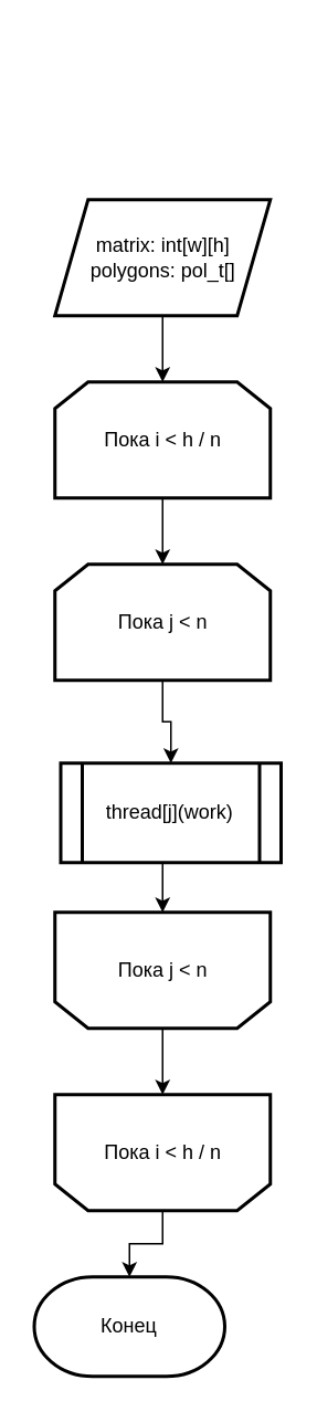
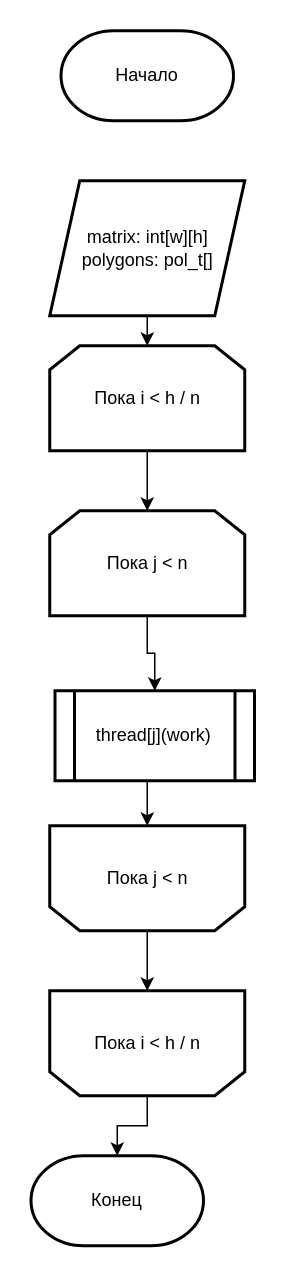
+ <mxCell id="2" value="Начало" style="strokeWidth=2;html=1;shape=mxgraph.flowchart.terminator;whiteSpace=wrap;" vertex="1" parent="1"><mxGeometry x="40" y="20" width="115" height="60" as="geometry" /></mxCell>
- <mxCell id="4" value="matrix: int[w][h]&lt;br&gt;polygons: pol_t[]" style="shape=parallelogram;perimeter=parallelogramPerimeter;whiteSpace=wrap;html=1;fixedSize=1;strokeWidth=2;" vertex="1" parent="1"><mxGeometry x="32.5" y="120" width="130" height="70" as="geometry" /></mxCell>
+ <mxCell id="4" value="matrix: int[w][h]&lt;br&gt;polygons: pol_t[]" style="shape=parallelogram;perimeter=parallelogramPerimeter;whiteSpace=wrap;html=1;fixedSize=1;strokeWidth=2;" vertex="1" parent="1"><mxGeometry x="32.5" y="120" width="130" height="90" as="geometry" /></mxCell>
